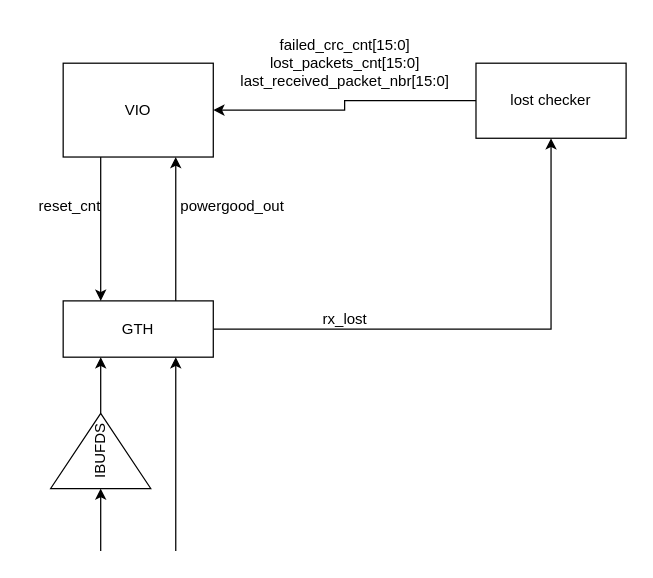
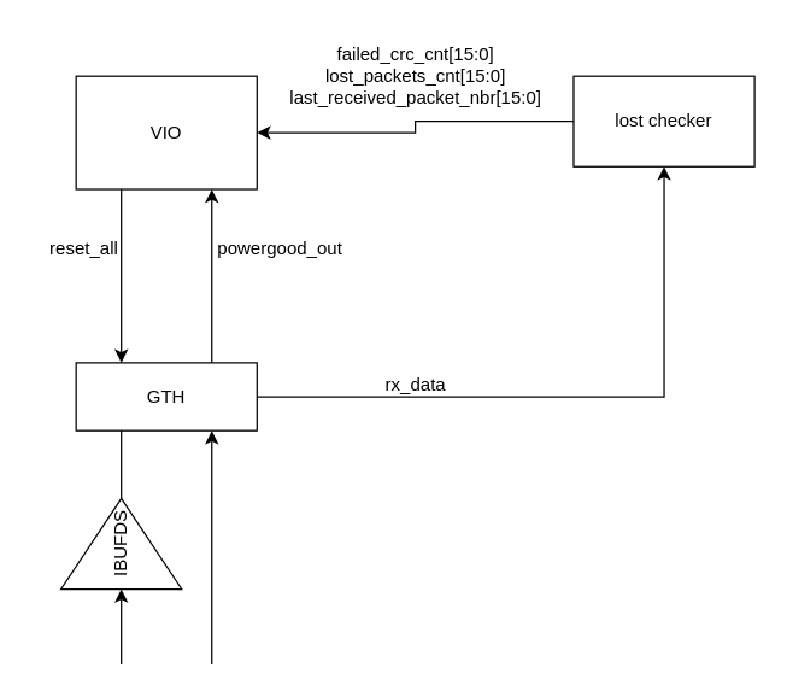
- <mxCell id="8" value="reset_cnt" style="text;html=1;align=center;verticalAlign=middle;resizable=0;points=[];autosize=1;strokeColor=none;fillColor=none;" parent="1" vertex="1"><mxGeometry x="20" y="150" width="70" height="30" as="geometry" /></mxCell>
+ <mxCell id="8" value="reset_all" style="text;html=1;align=center;verticalAlign=middle;resizable=0;points=[];autosize=1;strokeColor=none;fillColor=none;" parent="1" vertex="1"><mxGeometry x="20" y="150" width="70" height="30" as="geometry" /></mxCell>
- <mxCell id="12" value="rx_lost" style="text;html=1;align=center;verticalAlign=middle;resizable=0;points=[];autosize=1;strokeColor=none;fillColor=none;" parent="1" vertex="1"><mxGeometry x="245" y="240" width="60" height="30" as="geometry" /></mxCell>
+ <mxCell id="12" value="rx_data" style="text;html=1;align=center;verticalAlign=middle;resizable=0;points=[];autosize=1;strokeColor=none;fillColor=none;" parent="1" vertex="1"><mxGeometry x="245" y="240" width="60" height="30" as="geometry" /></mxCell>
- <mxCell id="14" style="edgeStyle=orthogonalEdgeStyle;rounded=0;orthogonalLoop=1;jettySize=auto;html=1;exitX=1;exitY=0.5;exitDx=0;exitDy=0;entryX=0.25;entryY=1;entryDx=0;entryDy=0;" parent="1" source="15" target="4" edge="1"><mxGeometry relative="1" as="geometry" /></mxCell>
+ <mxCell id="14" style="edgeStyle=orthogonalEdgeStyle;rounded=0;orthogonalLoop=1;jettySize=auto;html=1;exitX=1;exitY=0.5;exitDx=0;exitDy=0;entryX=0.25;entryY=1;entryDx=0;entryDy=0;endArrow=none;" parent="1" source="15" target="4" edge="1"><mxGeometry relative="1" as="geometry" /></mxCell>
